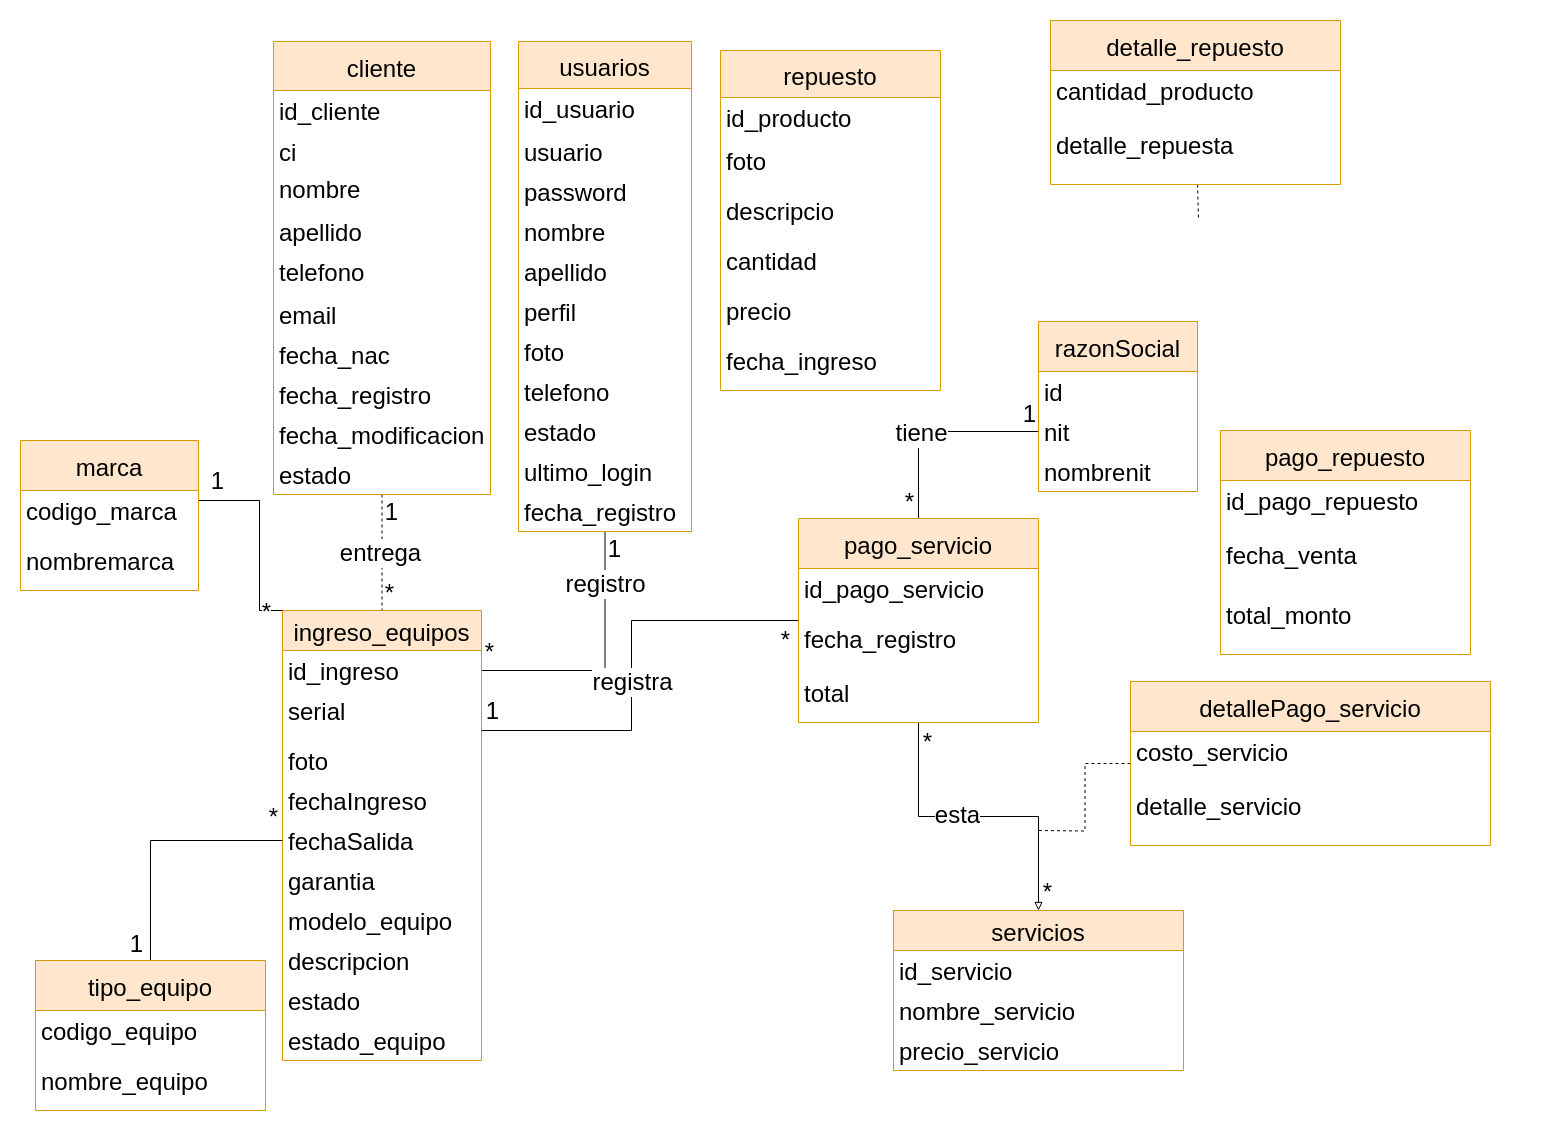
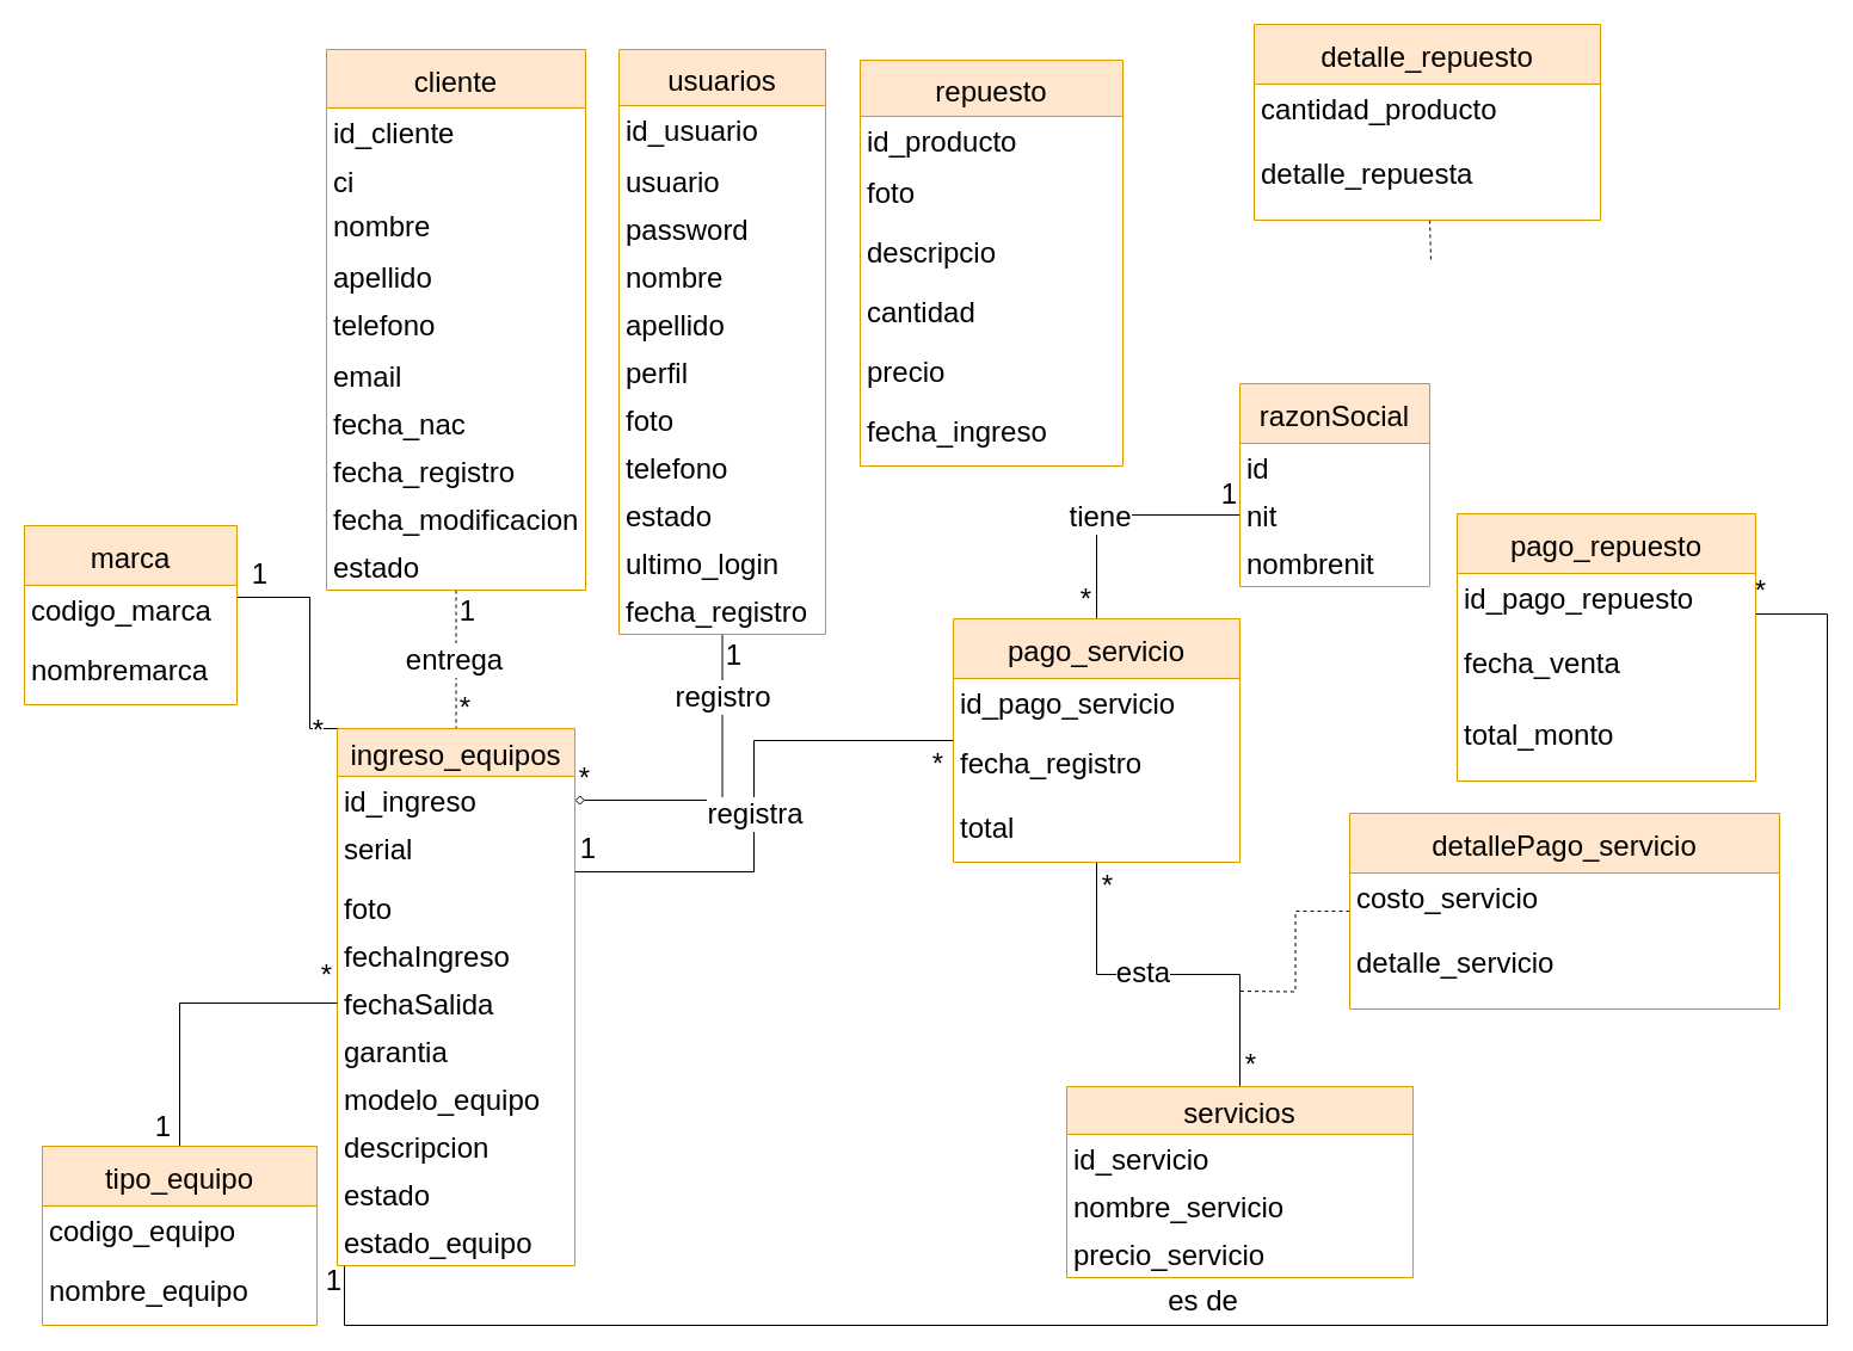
- <mxCell id="2" style="edgeStyle=orthogonalEdgeStyle;rounded=0;orthogonalLoop=1;jettySize=auto;html=1;fontSize=24;endArrow=none;endFill=0;entryX=1;entryY=0.5;entryDx=0;entryDy=0;" parent="1" source="6" target="38" edge="1"><mxGeometry relative="1" as="geometry" /></mxCell>
+ <mxCell id="2" style="edgeStyle=orthogonalEdgeStyle;rounded=0;orthogonalLoop=1;jettySize=auto;html=1;fontSize=24;endArrow=diamond;endFill=0;entryX=1;entryY=0.5;entryDx=0;entryDy=0;" parent="1" source="6" target="38" edge="1"><mxGeometry relative="1" as="geometry" /></mxCell>
- <mxCell id="56" style="edgeStyle=orthogonalEdgeStyle;rounded=0;orthogonalLoop=1;jettySize=auto;html=1;fontSize=24;endArrow=block;endFill=0;" parent="1" source="60" target="64" edge="1"><mxGeometry relative="1" as="geometry" /></mxCell>
+ <mxCell id="56" style="edgeStyle=orthogonalEdgeStyle;rounded=0;orthogonalLoop=1;jettySize=auto;html=1;fontSize=24;endArrow=none;endFill=0;" parent="1" source="60" target="64" edge="1"><mxGeometry relative="1" as="geometry" /></mxCell>
+ <mxCell id="33" style="edgeStyle=orthogonalEdgeStyle;rounded=0;orthogonalLoop=1;jettySize=auto;html=1;fontSize=24;endArrow=none;endFill=0;" parent="1" source="37" target="83" edge="1"><mxGeometry relative="1" as="geometry"><Array as="points"><mxPoint x="288" y="1110" /><mxPoint x="1530" y="1110" /><mxPoint x="1530" y="514" /></Array></mxGeometry></mxCell>
+ <mxCell id="34" value="1" style="edgeLabel;html=1;align=center;verticalAlign=middle;resizable=0;points=[];fontSize=24;" parent="33" vertex="1" connectable="0"><mxGeometry x="-0.966" y="-2" relative="1" as="geometry"><mxPoint x="-8" y="-21" as="offset" /></mxGeometry></mxCell>
+ <mxCell id="35" value="*" style="edgeLabel;html=1;align=center;verticalAlign=middle;resizable=0;points=[];fontSize=24;" parent="33" vertex="1" connectable="0"><mxGeometry x="0.961" y="-2" relative="1" as="geometry"><mxPoint x="-35" y="-18" as="offset" /></mxGeometry></mxCell>
+ <mxCell id="36" value="es de" style="edgeLabel;html=1;align=center;verticalAlign=middle;resizable=0;points=[];fontSize=24;" parent="33" vertex="1" connectable="0"><mxGeometry x="-0.2" y="5" relative="1" as="geometry"><mxPoint x="-11" y="-16" as="offset" /></mxGeometry></mxCell>
